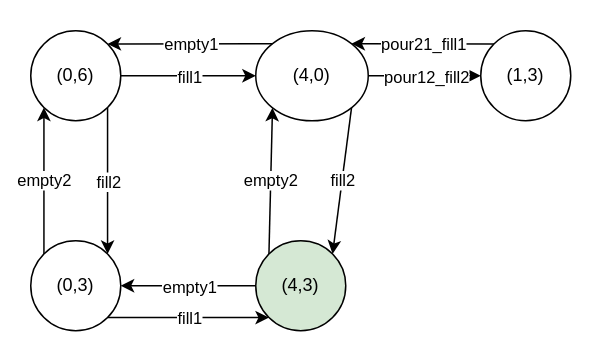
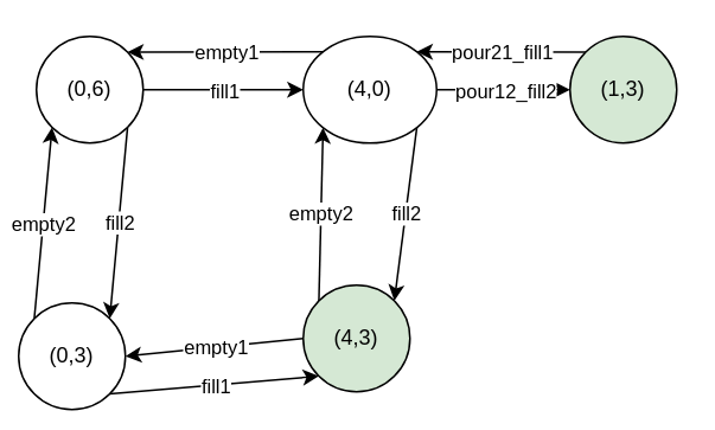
- <mxCell id="6" value="(1,3)" style="ellipse;whiteSpace=wrap;html=1;" vertex="1" parent="1"><mxGeometry x="320" y="20" width="60" height="60" as="geometry" /></mxCell>
+ <mxCell id="6" value="(1,3)" style="ellipse;whiteSpace=wrap;html=1;fillColor=#d5e8d4;" vertex="1" parent="1"><mxGeometry x="320" y="20" width="60" height="60" as="geometry" /></mxCell>
- <mxCell id="4" value="(0,3)" style="ellipse;whiteSpace=wrap;html=1;" vertex="1" parent="1"><mxGeometry x="20" y="160" width="60" height="60" as="geometry" /></mxCell>
+ <mxCell id="4" value="(0,3)" style="ellipse;whiteSpace=wrap;html=1;" vertex="1" parent="1"><mxGeometry x="10" y="170" width="60" height="60" as="geometry" /></mxCell>
